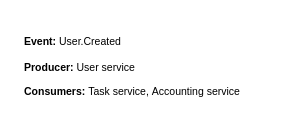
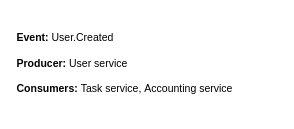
- <mxCell id="2" value="&lt;p style=&quot;line-height: 1.4 ; font-size: 14px&quot;&gt;&lt;b&gt;Event:&lt;/b&gt;&amp;nbsp;User.Created&lt;/p&gt;&lt;p style=&quot;line-height: 1.4 ; font-size: 14px&quot;&gt;&lt;b&gt;Producer: &lt;/b&gt;User&amp;nbsp;service&lt;/p&gt;&lt;p style=&quot;line-height: 1.4 ; font-size: 14px&quot;&gt;&lt;b&gt;Consumers: &lt;/b&gt;Task service,&lt;b&gt;&amp;nbsp;&lt;/b&gt;Accounting service&lt;/p&gt;" style="text;html=1;strokeColor=none;fillColor=none;align=left;verticalAlign=top;whiteSpace=wrap;rounded=0;" vertex="1" parent="1"><mxGeometry x="30" y="25" width="350" height="130" as="geometry" /></mxCell>
+ <mxCell id="2" value="&lt;p style=&quot;line-height: 1.4 ; font-size: 14px&quot;&gt;&lt;b&gt;Event:&lt;/b&gt;&amp;nbsp;User.Created&lt;/p&gt;&lt;p style=&quot;line-height: 1.4 ; font-size: 14px&quot;&gt;&lt;b&gt;Producer: &lt;/b&gt;User&amp;nbsp;service&lt;/p&gt;&lt;p style=&quot;line-height: 1.4 ; font-size: 14px&quot;&gt;&lt;b&gt;Consumers: &lt;/b&gt;Task service,&lt;b&gt;&amp;nbsp;&lt;/b&gt;Accounting service&lt;/p&gt;" style="text;html=1;strokeColor=none;fillColor=none;align=left;verticalAlign=top;whiteSpace=wrap;rounded=0;" vertex="1" parent="1"><mxGeometry x="20" y="20" width="350" height="130" as="geometry" /></mxCell>
